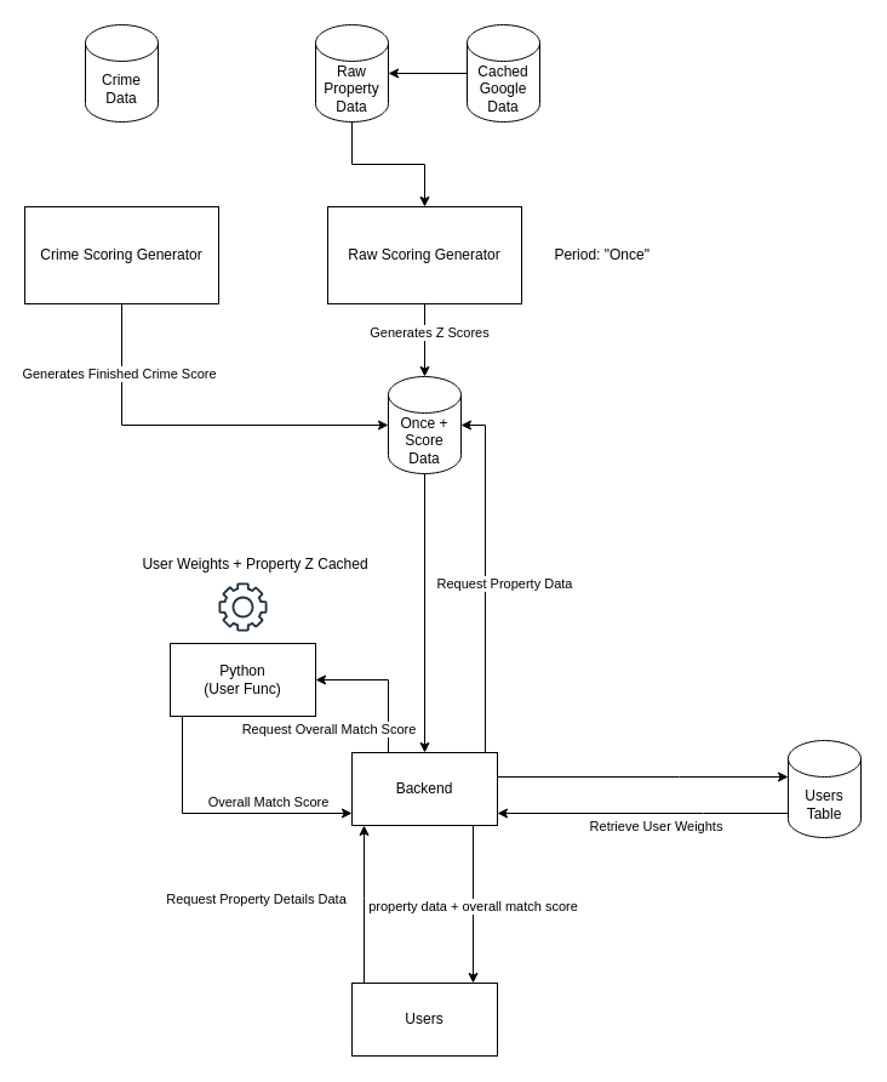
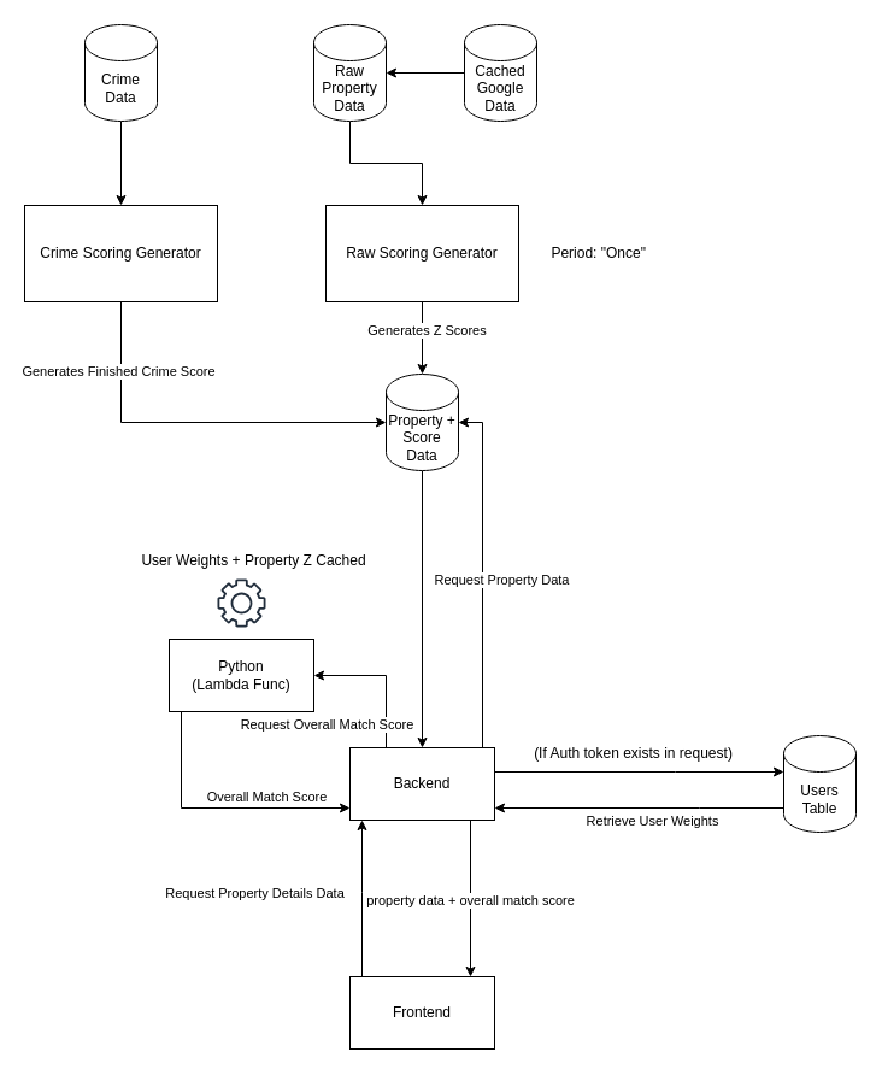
+ <mxCell id="15" style="edgeStyle=orthogonalEdgeStyle;rounded=0;orthogonalLoop=1;jettySize=auto;html=1;" parent="1" source="16" target="14" edge="1"><mxGeometry relative="1" as="geometry" /></mxCell>
- <mxCell id="9" value="Once +&lt;br&gt;Score&lt;br&gt;Data" style="shape=cylinder3;whiteSpace=wrap;html=1;boundedLbl=1;backgroundOutline=1;size=15;" parent="1" vertex="1"><mxGeometry x="320" y="310" width="60" height="80" as="geometry" /></mxCell>
+ <mxCell id="9" value="Property +&lt;br&gt;Score&lt;br&gt;Data" style="shape=cylinder3;whiteSpace=wrap;html=1;boundedLbl=1;backgroundOutline=1;size=15;" parent="1" vertex="1"><mxGeometry x="320" y="310" width="60" height="80" as="geometry" /></mxCell>
- <mxCell id="34" value="Python&lt;br&gt;(User Func)" style="rounded=0;whiteSpace=wrap;html=1;" parent="1" vertex="1"><mxGeometry x="140" y="530" width="120" height="60" as="geometry" /></mxCell>
+ <mxCell id="34" value="Python&lt;br&gt;(Lambda Func)" style="rounded=0;whiteSpace=wrap;html=1;" parent="1" vertex="1"><mxGeometry x="140" y="530" width="120" height="60" as="geometry" /></mxCell>
+ <mxCell id="31" value="(If Auth token exists in request)" style="text;html=1;align=center;verticalAlign=middle;resizable=0;points=[];autosize=1;strokeColor=none;fillColor=none;" parent="1" vertex="1"><mxGeometry x="430" y="610" width="190" height="30" as="geometry" /></mxCell>
- <mxCell id="27" value="Users" style="rounded=0;whiteSpace=wrap;html=1;" parent="1" vertex="1"><mxGeometry x="290" y="810" width="120" height="60" as="geometry" /></mxCell>
+ <mxCell id="27" value="Frontend" style="rounded=0;whiteSpace=wrap;html=1;" parent="1" vertex="1"><mxGeometry x="290" y="810" width="120" height="60" as="geometry" /></mxCell>
